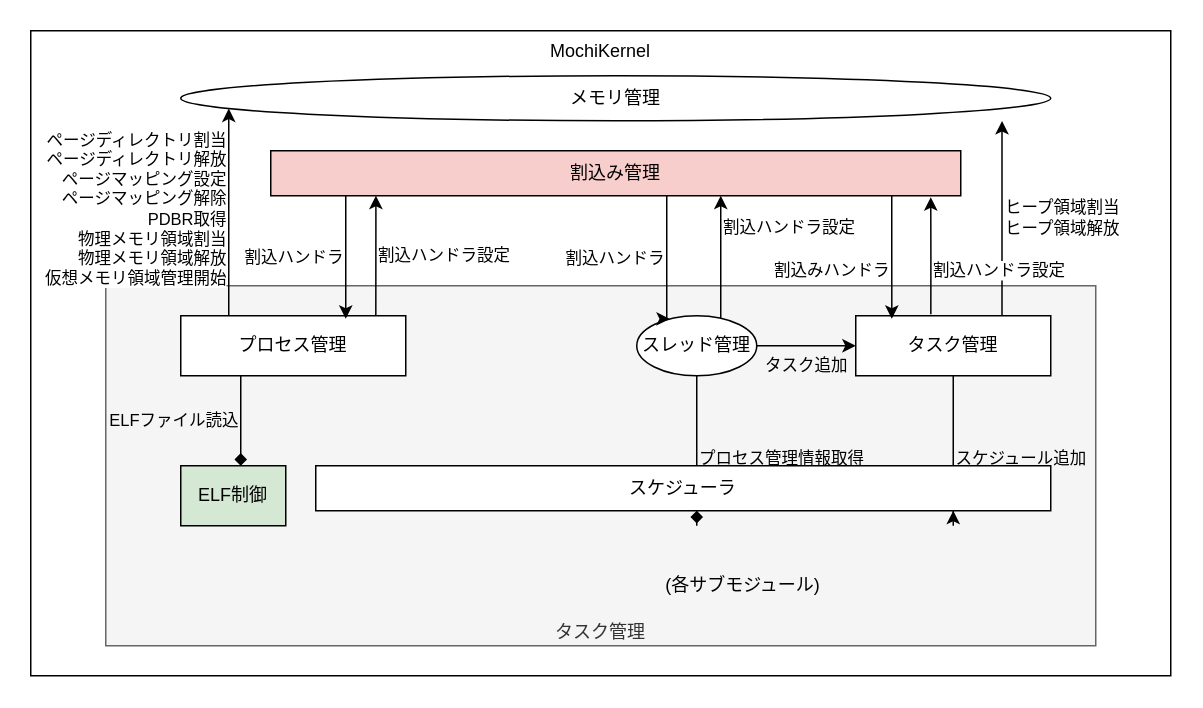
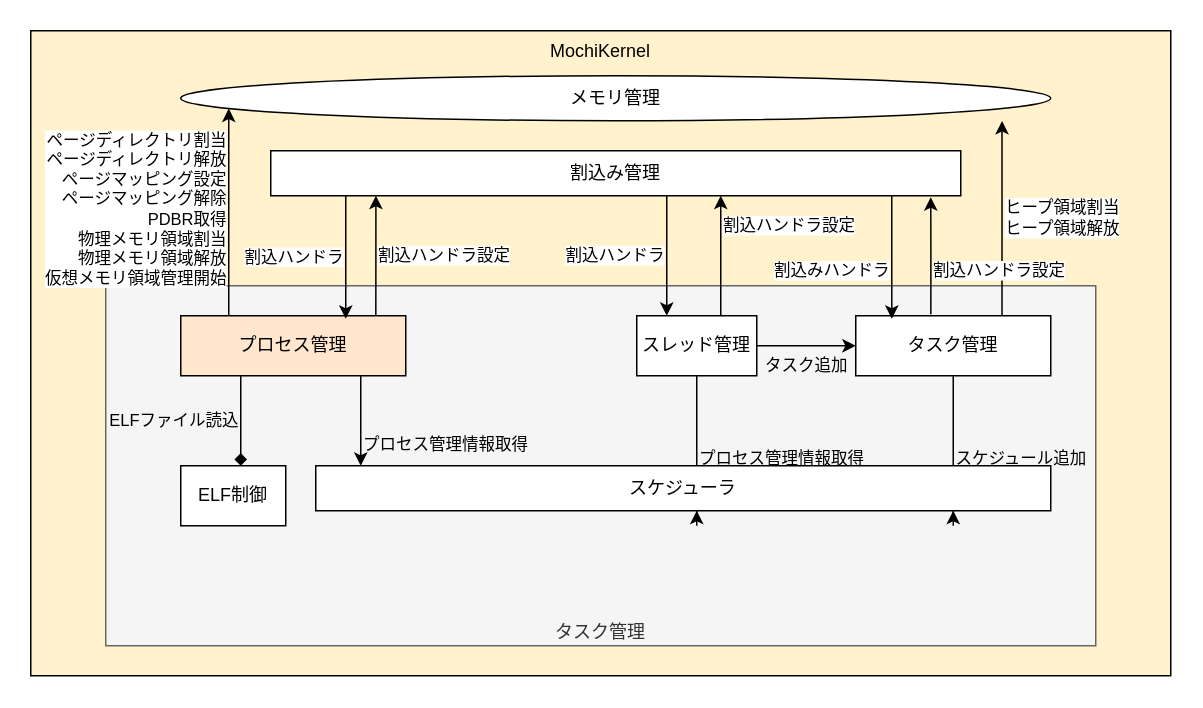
- <mxCell id="2" value="MochiKernel" style="rounded=0;whiteSpace=wrap;html=1;verticalAlign=top;" parent="1" vertex="1"><mxGeometry x="20" y="20" width="760" height="430" as="geometry" /></mxCell>
+ <mxCell id="2" value="MochiKernel" style="rounded=0;whiteSpace=wrap;html=1;verticalAlign=top;fillColor=#fff2cc;" parent="1" vertex="1"><mxGeometry x="20" y="20" width="760" height="430" as="geometry" /></mxCell>
- <mxCell id="21" value="割込み管理" style="rounded=0;whiteSpace=wrap;html=1;fillColor=#f8cecc;" parent="1" vertex="1"><mxGeometry x="180" y="100" width="460" height="30" as="geometry" /></mxCell>
+ <mxCell id="21" value="割込み管理" style="rounded=0;whiteSpace=wrap;html=1;" parent="1" vertex="1"><mxGeometry x="180" y="100" width="460" height="30" as="geometry" /></mxCell>
- <mxCell id="8" value="プロセス管理" style="rounded=0;whiteSpace=wrap;html=1;" parent="1" vertex="1"><mxGeometry x="120" y="210" width="150" height="40" as="geometry" /></mxCell>
+ <mxCell id="8" value="プロセス管理" style="rounded=0;whiteSpace=wrap;html=1;fillColor=#ffe6cc;" parent="1" vertex="1"><mxGeometry x="120" y="210" width="150" height="40" as="geometry" /></mxCell>
- <mxCell id="12" value="スレッド管理" style="ellipse;whiteSpace=wrap;html=1;" parent="1" vertex="1"><mxGeometry x="424" y="210" width="80" height="40" as="geometry" /></mxCell>
+ <mxCell id="12" value="スレッド管理" style="rounded=0;whiteSpace=wrap;html=1;" parent="1" vertex="1"><mxGeometry x="424" y="210" width="80" height="40" as="geometry" /></mxCell>
+ <mxCell id="6" value="プロセス管理情報取得" style="edgeStyle=orthogonalEdgeStyle;rounded=0;orthogonalLoop=1;jettySize=auto;html=1;align=left;labelBackgroundColor=none;" parent="1" source="8" target="17" edge="1"><mxGeometry x="0.523" relative="1" as="geometry"><Array as="points"><mxPoint x="240" y="280" /><mxPoint x="240" y="280" /></Array><mxPoint as="offset" /></mxGeometry></mxCell>
- <mxCell id="23" value="ELF制御" style="rounded=0;whiteSpace=wrap;html=1;fillColor=#d5e8d4;" parent="1" vertex="1"><mxGeometry x="120" y="310" width="70" height="40" as="geometry" /></mxCell>
+ <mxCell id="23" value="ELF制御" style="rounded=0;whiteSpace=wrap;html=1;" parent="1" vertex="1"><mxGeometry x="120" y="310" width="70" height="40" as="geometry" /></mxCell>
- <mxCell id="11" value="プロセス管理情報取得" style="edgeStyle=orthogonalEdgeStyle;rounded=0;orthogonalLoop=1;jettySize=auto;html=1;align=left;labelBackgroundColor=none;endArrow=diamond;" parent="1" source="12" target="17" edge="1"><mxGeometry relative="1" as="geometry"><Array as="points"><mxPoint x="464" y="350" /><mxPoint x="464" y="350" /></Array></mxGeometry></mxCell>
+ <mxCell id="11" value="プロセス管理情報取得" style="edgeStyle=orthogonalEdgeStyle;rounded=0;orthogonalLoop=1;jettySize=auto;html=1;align=left;labelBackgroundColor=none;" parent="1" source="12" target="17" edge="1"><mxGeometry relative="1" as="geometry"><Array as="points"><mxPoint x="464" y="350" /><mxPoint x="464" y="350" /></Array></mxGeometry></mxCell>
- <mxCell id="24" value="(各サブモジュール)" style="text;html=1;strokeColor=none;fillColor=none;align=center;verticalAlign=middle;whiteSpace=wrap;rounded=0;" vertex="1" parent="1"><mxGeometry x="440" y="380" width="110" height="20" as="geometry" /></mxCell>
